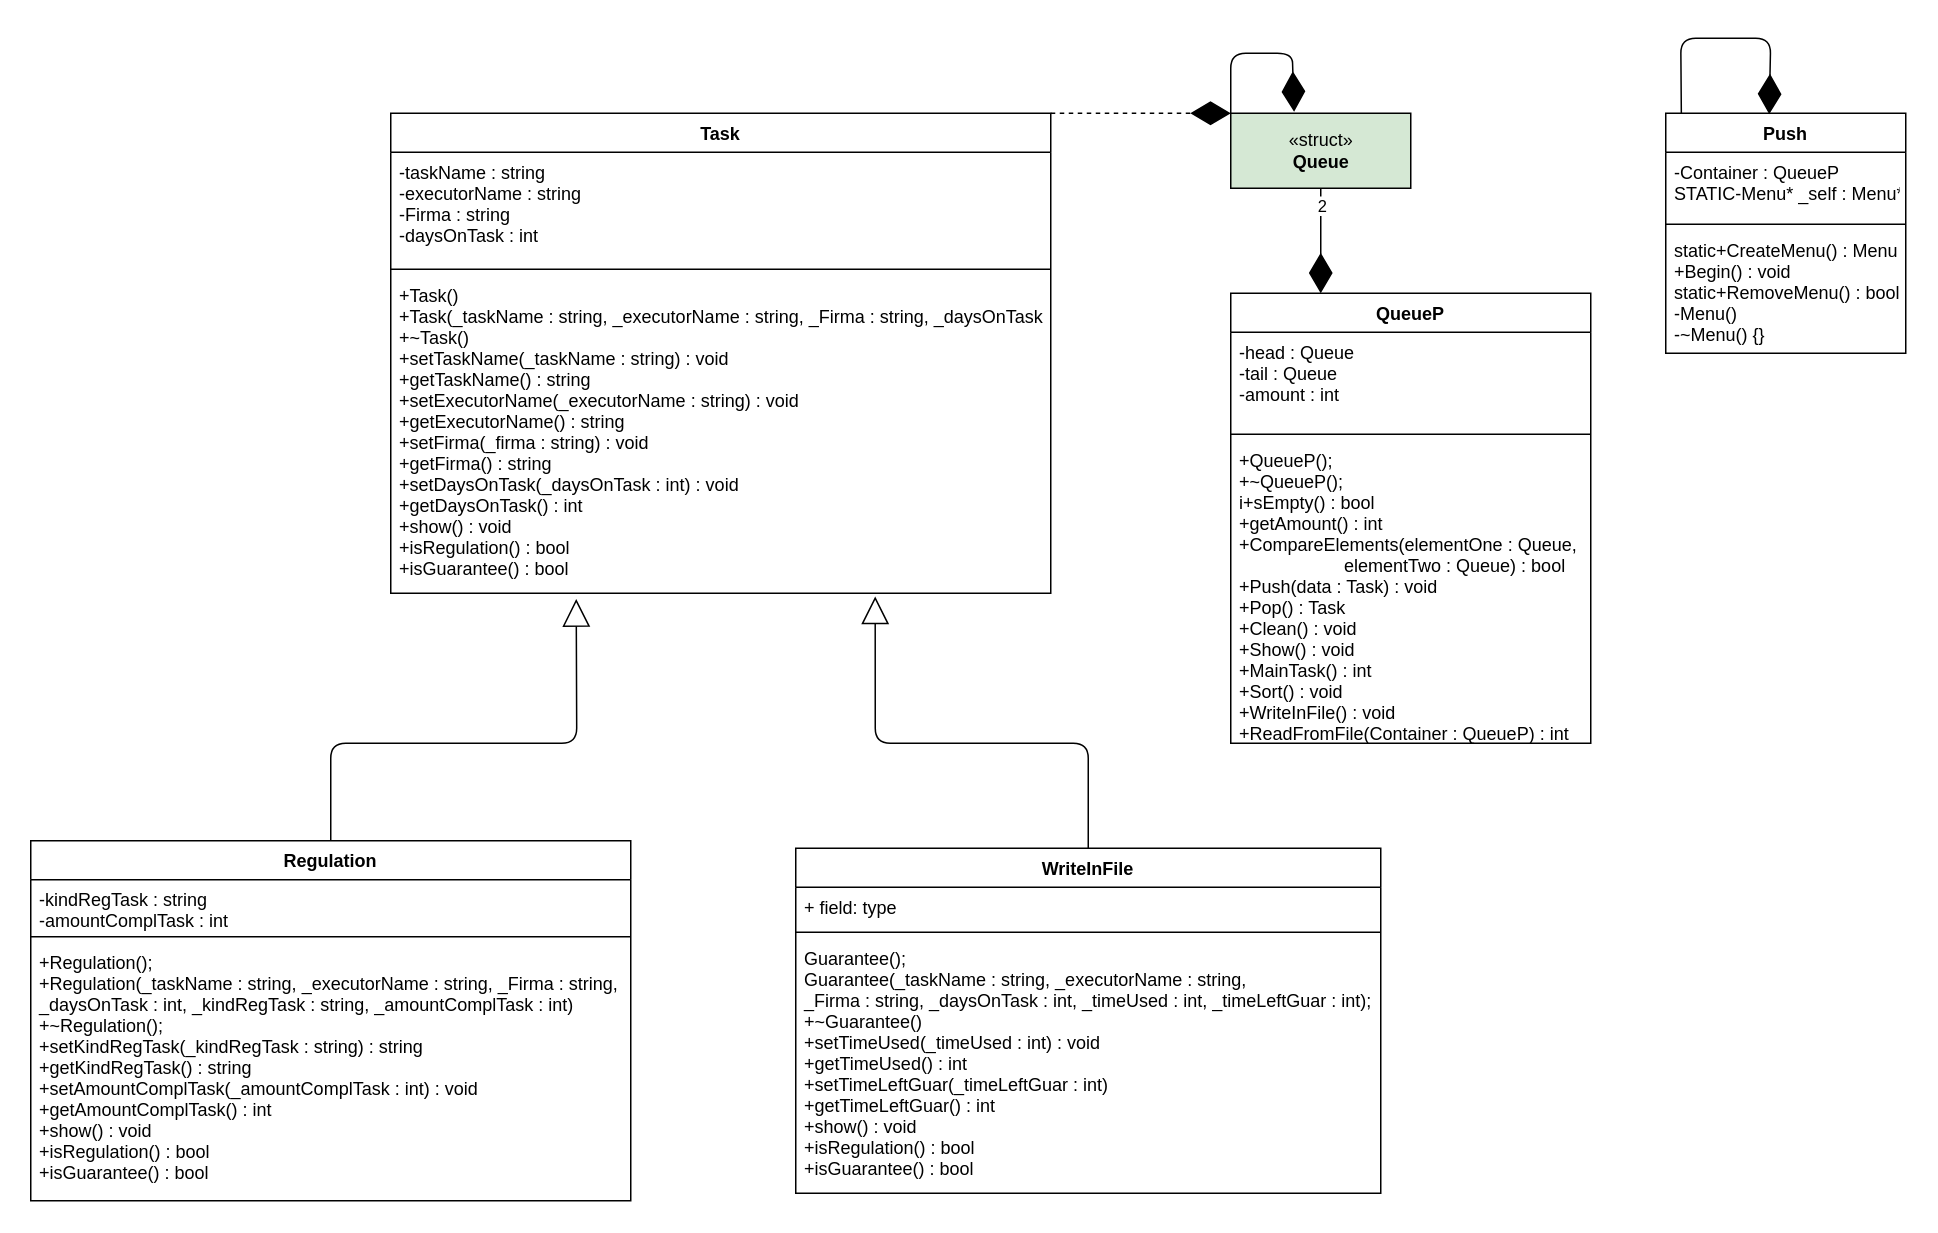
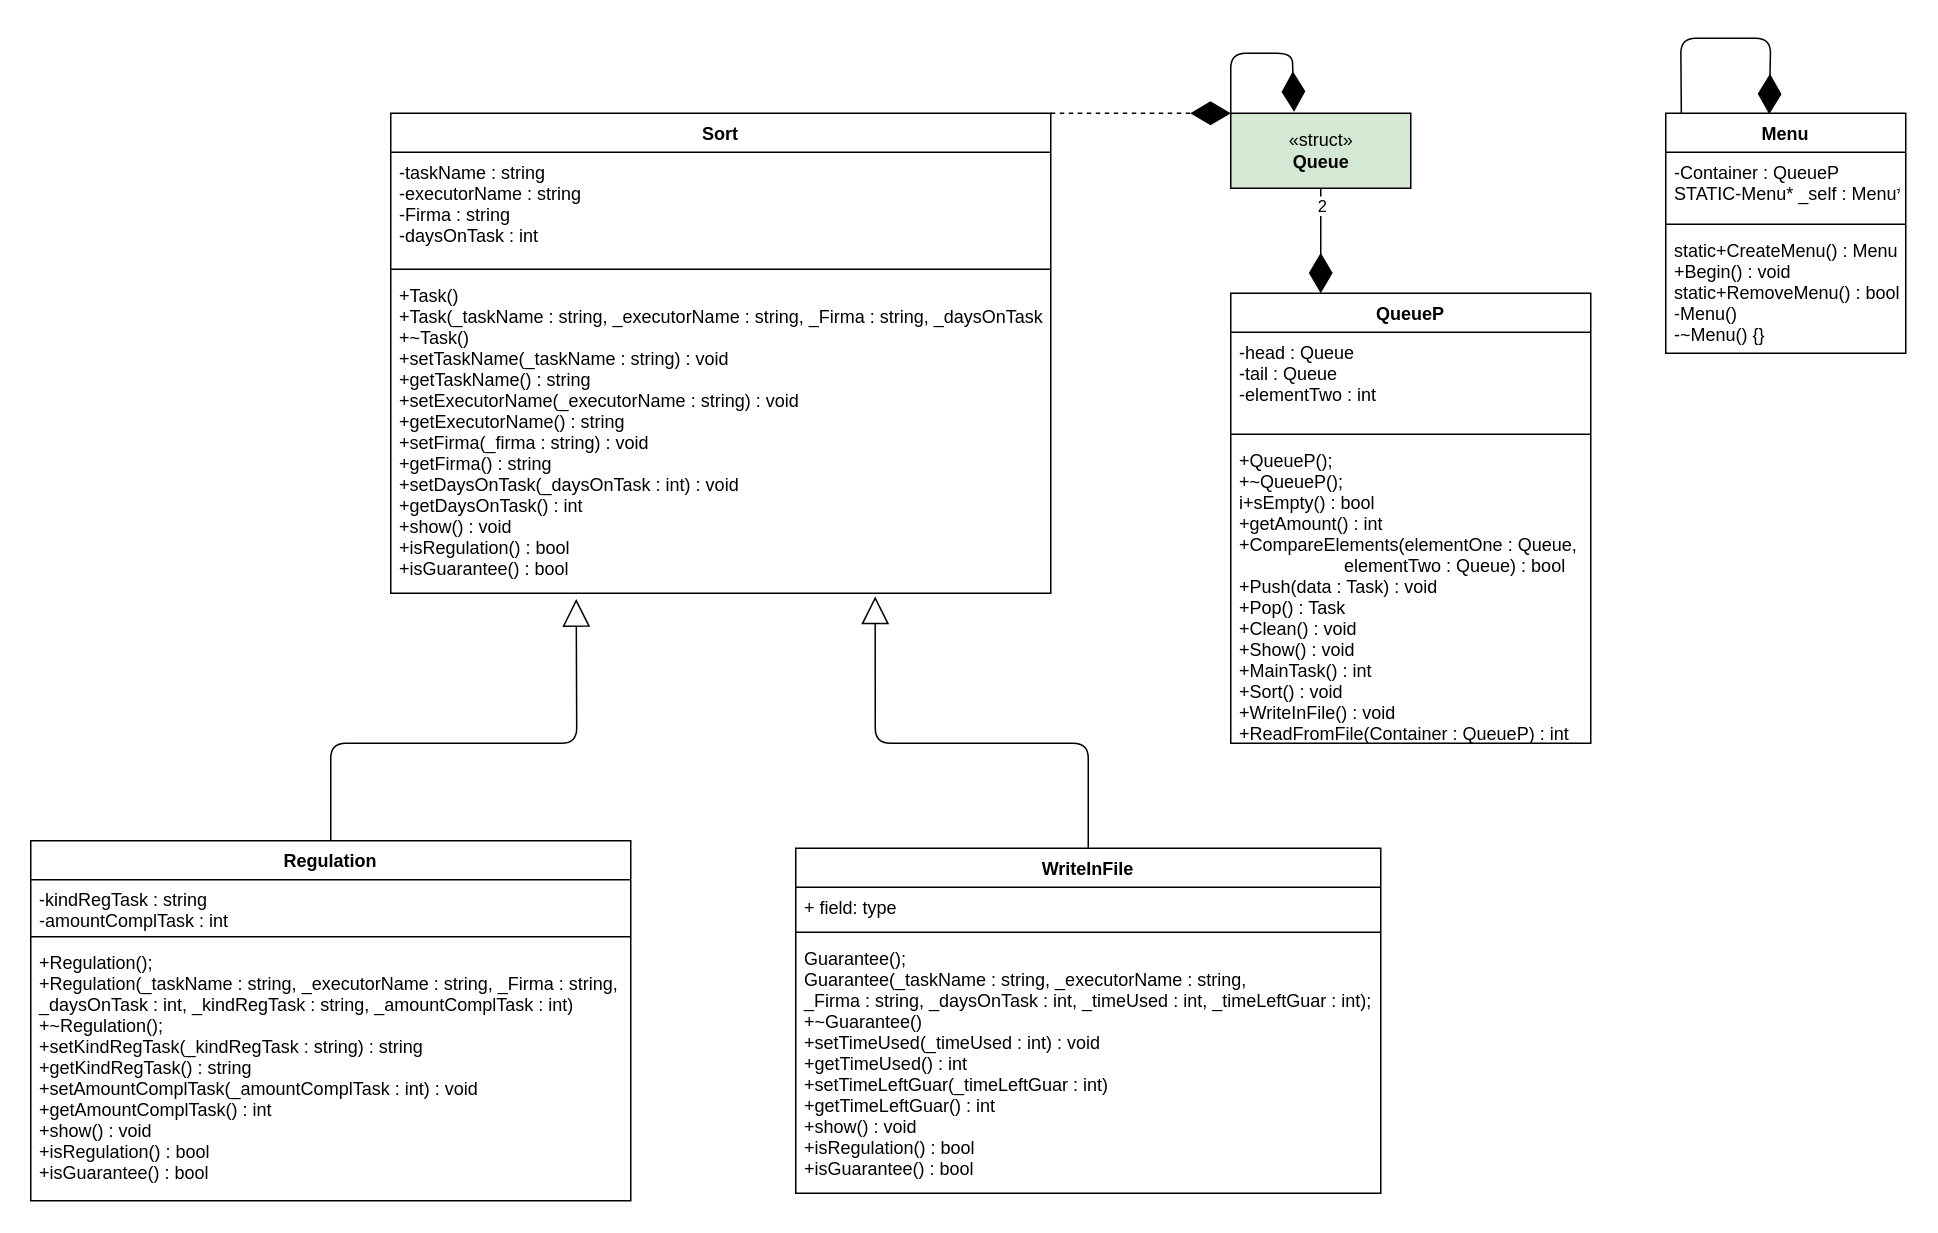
- <mxCell id="2" value="Task" style="swimlane;fontStyle=1;align=center;verticalAlign=top;childLayout=stackLayout;horizontal=1;startSize=26;horizontalStack=0;resizeParent=1;resizeParentMax=0;resizeLast=0;collapsible=1;marginBottom=0;" vertex="1" parent="1"><mxGeometry x="260" y="70" width="440" height="320" as="geometry" /></mxCell>
+ <mxCell id="2" value="Sort" style="swimlane;fontStyle=1;align=center;verticalAlign=top;childLayout=stackLayout;horizontal=1;startSize=26;horizontalStack=0;resizeParent=1;resizeParentMax=0;resizeLast=0;collapsible=1;marginBottom=0;" vertex="1" parent="1"><mxGeometry x="260" y="70" width="440" height="320" as="geometry" /></mxCell>
- <mxCell id="25" value="Push" style="swimlane;fontStyle=1;align=center;verticalAlign=top;childLayout=stackLayout;horizontal=1;startSize=26;horizontalStack=0;resizeParent=1;resizeParentMax=0;resizeLast=0;collapsible=1;marginBottom=0;" vertex="1" parent="1"><mxGeometry x="1110" y="70" width="160" height="160" as="geometry" /></mxCell>
+ <mxCell id="25" value="Menu" style="swimlane;fontStyle=1;align=center;verticalAlign=top;childLayout=stackLayout;horizontal=1;startSize=26;horizontalStack=0;resizeParent=1;resizeParentMax=0;resizeLast=0;collapsible=1;marginBottom=0;" vertex="1" parent="1"><mxGeometry x="1110" y="70" width="160" height="160" as="geometry" /></mxCell>
- <mxCell id="8" value="-head : Queue&#10;-tail : Queue&#10;-amount : int" style="text;strokeColor=none;fillColor=none;align=left;verticalAlign=top;spacingLeft=4;spacingRight=4;overflow=hidden;rotatable=0;points=[[0,0.5],[1,0.5]];portConstraint=eastwest;" vertex="1" parent="7"><mxGeometry y="26" width="240" height="64" as="geometry" /></mxCell>
+ <mxCell id="8" value="-head : Queue&#10;-tail : Queue&#10;-elementTwo : int" style="text;strokeColor=none;fillColor=none;align=left;verticalAlign=top;spacingLeft=4;spacingRight=4;overflow=hidden;rotatable=0;points=[[0,0.5],[1,0.5]];portConstraint=eastwest;" vertex="1" parent="7"><mxGeometry y="26" width="240" height="64" as="geometry" /></mxCell>
